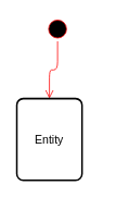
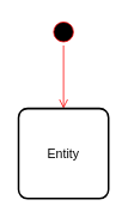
- <mxCell id="4" value="Entity" style="strokeWidth=2;rounded=1;arcSize=10;whiteSpace=wrap;html=1;align=center;fontSize=14;" vertex="1" parent="1"><mxGeometry x="20" y="120" width="80" height="100" as="geometry" /></mxCell>
+ <mxCell id="4" value="Entity" style="strokeWidth=2;rounded=1;arcSize=10;whiteSpace=wrap;html=1;align=center;fontSize=14;" vertex="1" parent="1"><mxGeometry x="20" y="120" width="100" height="100" as="geometry" /></mxCell>
